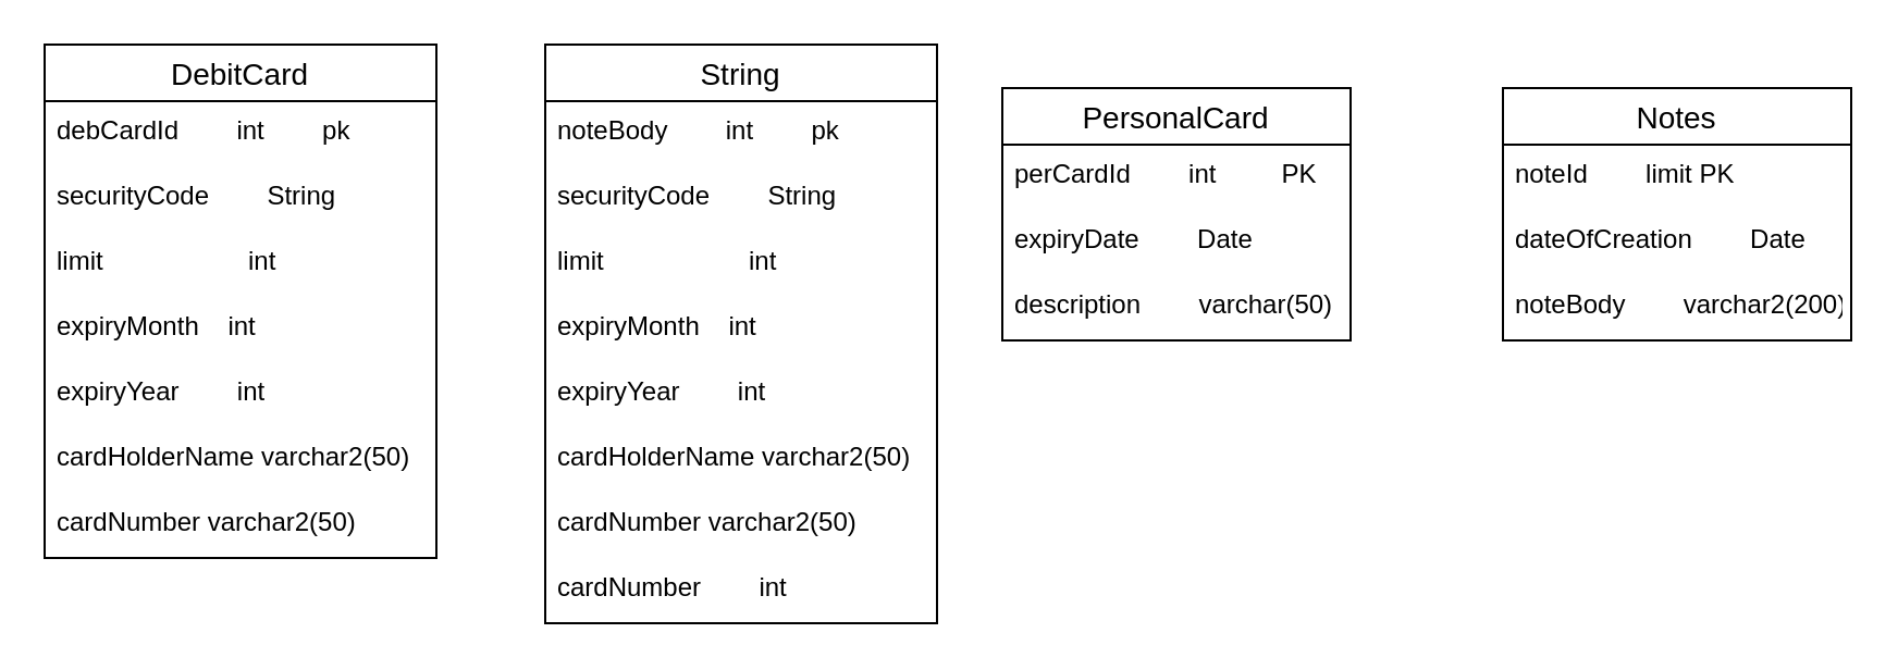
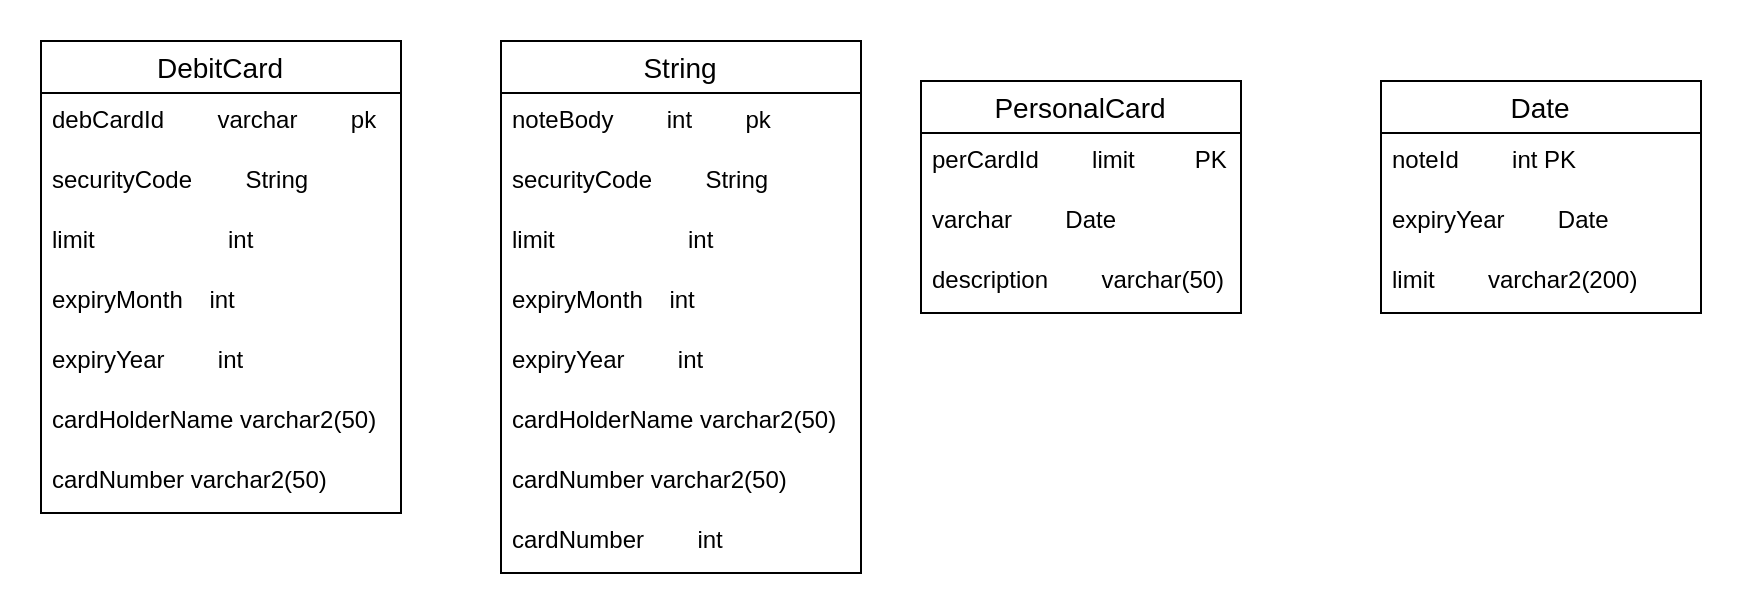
- <mxCell id="15" value="Notes" style="swimlane;fontStyle=0;childLayout=stackLayout;horizontal=1;startSize=26;horizontalStack=0;resizeParent=1;resizeParentMax=0;resizeLast=0;collapsible=1;marginBottom=0;align=center;fontSize=14;" vertex="1" parent="1"><mxGeometry x="690" y="40" width="160" height="116" as="geometry" /></mxCell>
+ <mxCell id="15" value="Date" style="swimlane;fontStyle=0;childLayout=stackLayout;horizontal=1;startSize=26;horizontalStack=0;resizeParent=1;resizeParentMax=0;resizeLast=0;collapsible=1;marginBottom=0;align=center;fontSize=14;" vertex="1" parent="1"><mxGeometry x="690" y="40" width="160" height="116" as="geometry" /></mxCell>
- <mxCell id="20" value="debCardId        int        pk" style="text;strokeColor=none;fillColor=none;spacingLeft=4;spacingRight=4;overflow=hidden;rotatable=0;points=[[0,0.5],[1,0.5]];portConstraint=eastwest;fontSize=12;" vertex="1" parent="19"><mxGeometry y="26" width="180" height="30" as="geometry" /></mxCell>
+ <mxCell id="20" value="debCardId        varchar        pk" style="text;strokeColor=none;fillColor=none;spacingLeft=4;spacingRight=4;overflow=hidden;rotatable=0;points=[[0,0.5],[1,0.5]];portConstraint=eastwest;fontSize=12;" vertex="1" parent="19"><mxGeometry y="26" width="180" height="30" as="geometry" /></mxCell>
- <mxCell id="12" value="perCardId        int         PK" style="text;strokeColor=none;fillColor=none;spacingLeft=4;spacingRight=4;overflow=hidden;rotatable=0;points=[[0,0.5],[1,0.5]];portConstraint=eastwest;fontSize=12;" vertex="1" parent="11"><mxGeometry y="26" width="160" height="30" as="geometry" /></mxCell>
+ <mxCell id="12" value="perCardId        limit         PK" style="text;strokeColor=none;fillColor=none;spacingLeft=4;spacingRight=4;overflow=hidden;rotatable=0;points=[[0,0.5],[1,0.5]];portConstraint=eastwest;fontSize=12;" vertex="1" parent="11"><mxGeometry y="26" width="160" height="30" as="geometry" /></mxCell>
- <mxCell id="16" value="noteId        limit PK    " style="text;strokeColor=none;fillColor=none;spacingLeft=4;spacingRight=4;overflow=hidden;rotatable=0;points=[[0,0.5],[1,0.5]];portConstraint=eastwest;fontSize=12;" vertex="1" parent="15"><mxGeometry y="26" width="160" height="30" as="geometry" /></mxCell>
+ <mxCell id="16" value="noteId        int PK    " style="text;strokeColor=none;fillColor=none;spacingLeft=4;spacingRight=4;overflow=hidden;rotatable=0;points=[[0,0.5],[1,0.5]];portConstraint=eastwest;fontSize=12;" vertex="1" parent="15"><mxGeometry y="26" width="160" height="30" as="geometry" /></mxCell>
- <mxCell id="13" value="expiryDate        Date" style="text;strokeColor=none;fillColor=none;spacingLeft=4;spacingRight=4;overflow=hidden;rotatable=0;points=[[0,0.5],[1,0.5]];portConstraint=eastwest;fontSize=12;" vertex="1" parent="11"><mxGeometry y="56" width="160" height="30" as="geometry" /></mxCell>
+ <mxCell id="13" value="varchar        Date" style="text;strokeColor=none;fillColor=none;spacingLeft=4;spacingRight=4;overflow=hidden;rotatable=0;points=[[0,0.5],[1,0.5]];portConstraint=eastwest;fontSize=12;" vertex="1" parent="11"><mxGeometry y="56" width="160" height="30" as="geometry" /></mxCell>
- <mxCell id="17" value="dateOfCreation        Date" style="text;strokeColor=none;fillColor=none;spacingLeft=4;spacingRight=4;overflow=hidden;rotatable=0;points=[[0,0.5],[1,0.5]];portConstraint=eastwest;fontSize=12;" vertex="1" parent="15"><mxGeometry y="56" width="160" height="30" as="geometry" /></mxCell>
+ <mxCell id="17" value="expiryYear        Date" style="text;strokeColor=none;fillColor=none;spacingLeft=4;spacingRight=4;overflow=hidden;rotatable=0;points=[[0,0.5],[1,0.5]];portConstraint=eastwest;fontSize=12;" vertex="1" parent="15"><mxGeometry y="56" width="160" height="30" as="geometry" /></mxCell>
- <mxCell id="18" value="noteBody        varchar2(200)   " style="text;strokeColor=none;fillColor=none;spacingLeft=4;spacingRight=4;overflow=hidden;rotatable=0;points=[[0,0.5],[1,0.5]];portConstraint=eastwest;fontSize=12;" vertex="1" parent="15"><mxGeometry y="86" width="160" height="30" as="geometry" /></mxCell>
+ <mxCell id="18" value="limit        varchar2(200)   " style="text;strokeColor=none;fillColor=none;spacingLeft=4;spacingRight=4;overflow=hidden;rotatable=0;points=[[0,0.5],[1,0.5]];portConstraint=eastwest;fontSize=12;" vertex="1" parent="15"><mxGeometry y="86" width="160" height="30" as="geometry" /></mxCell>
